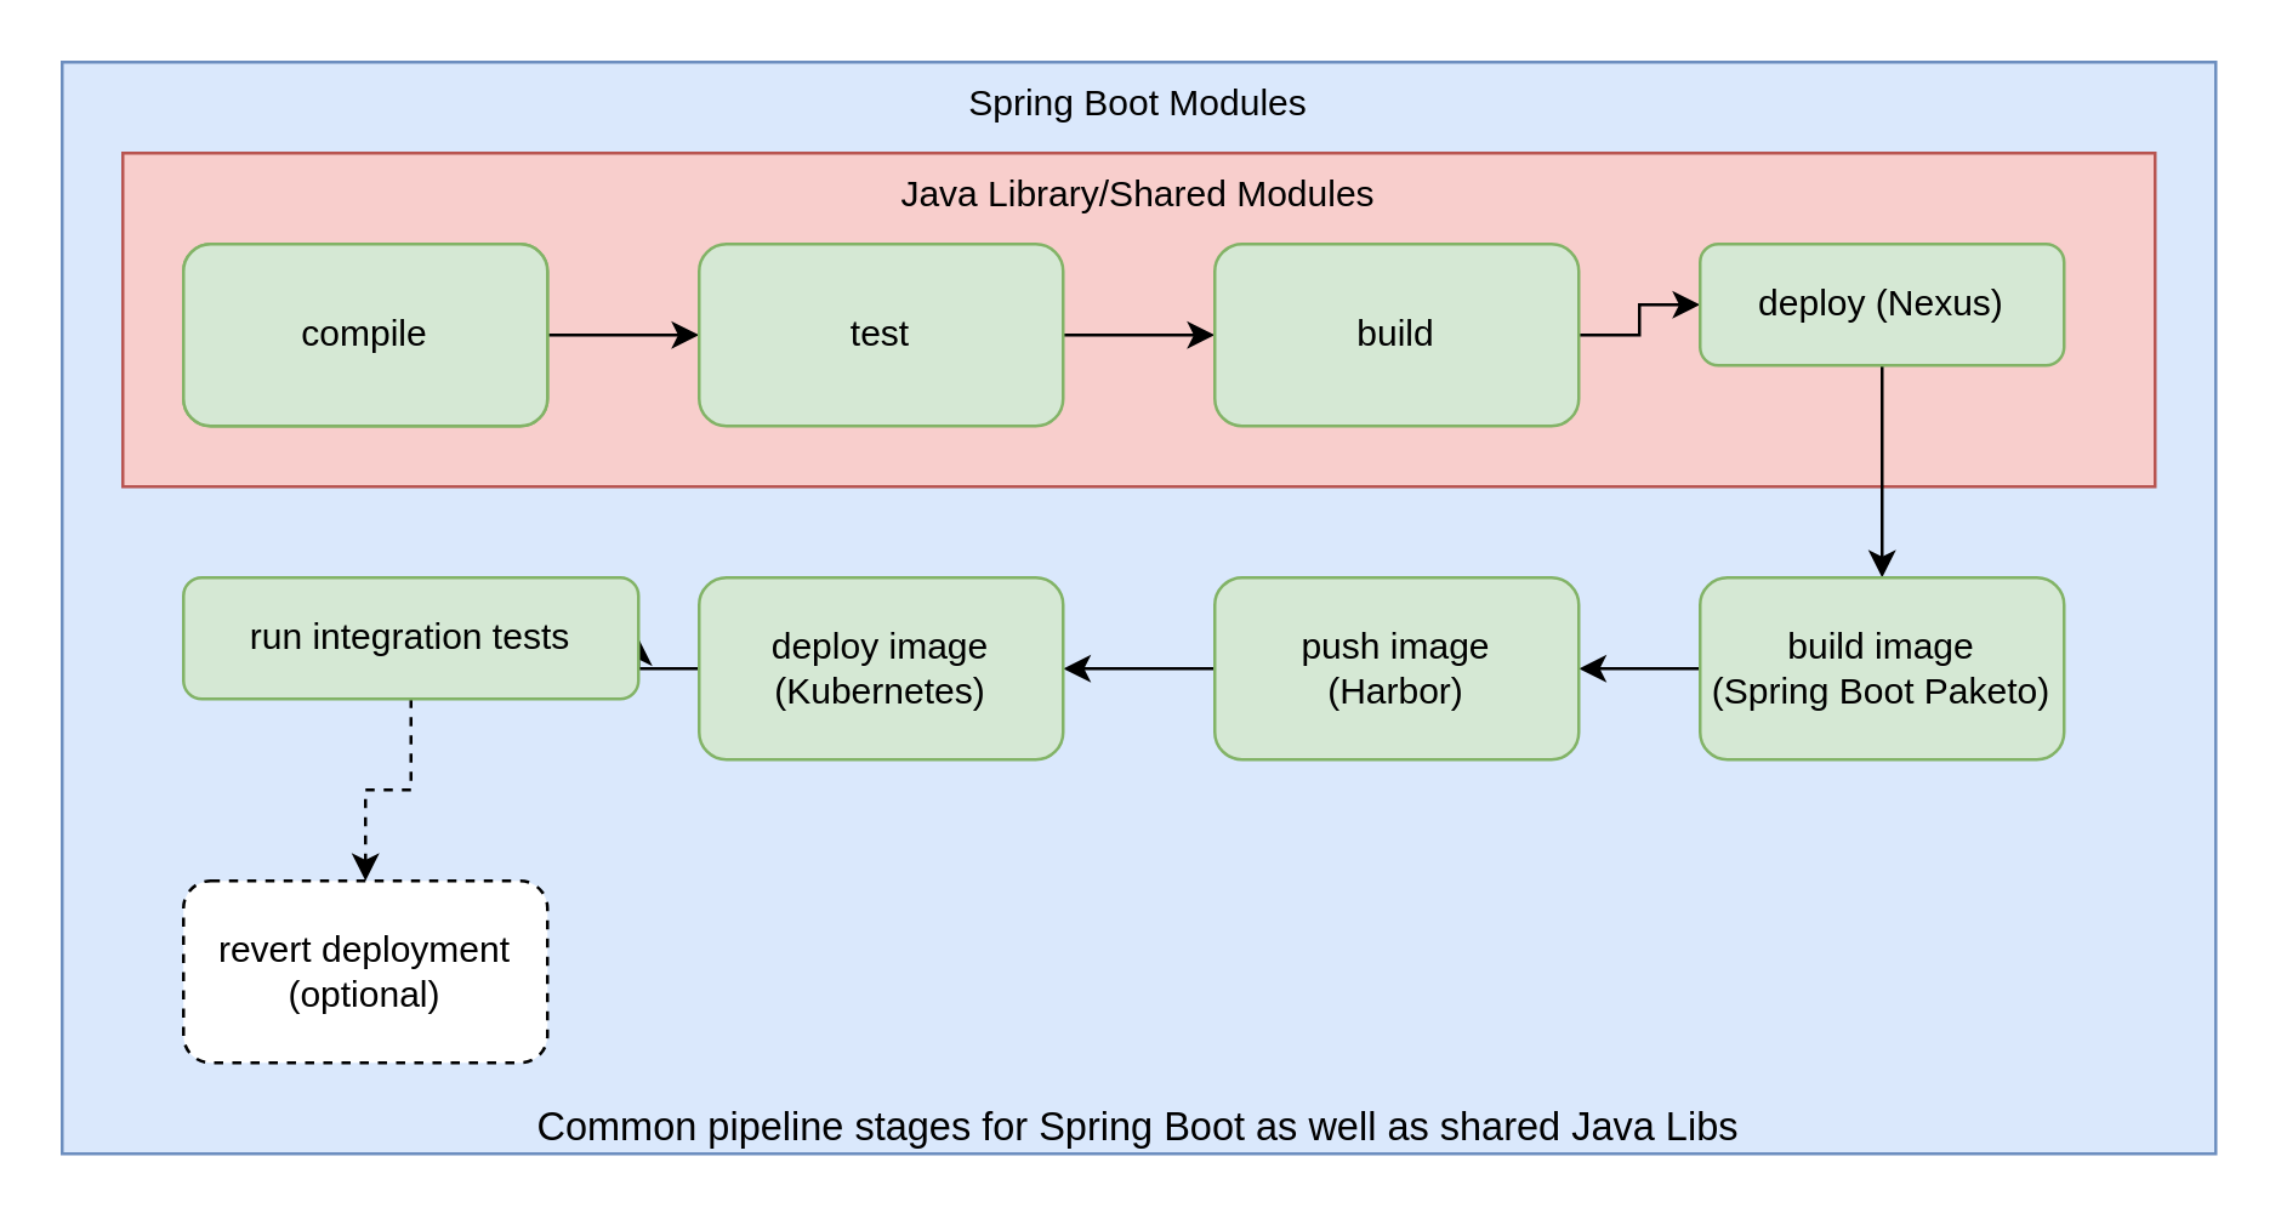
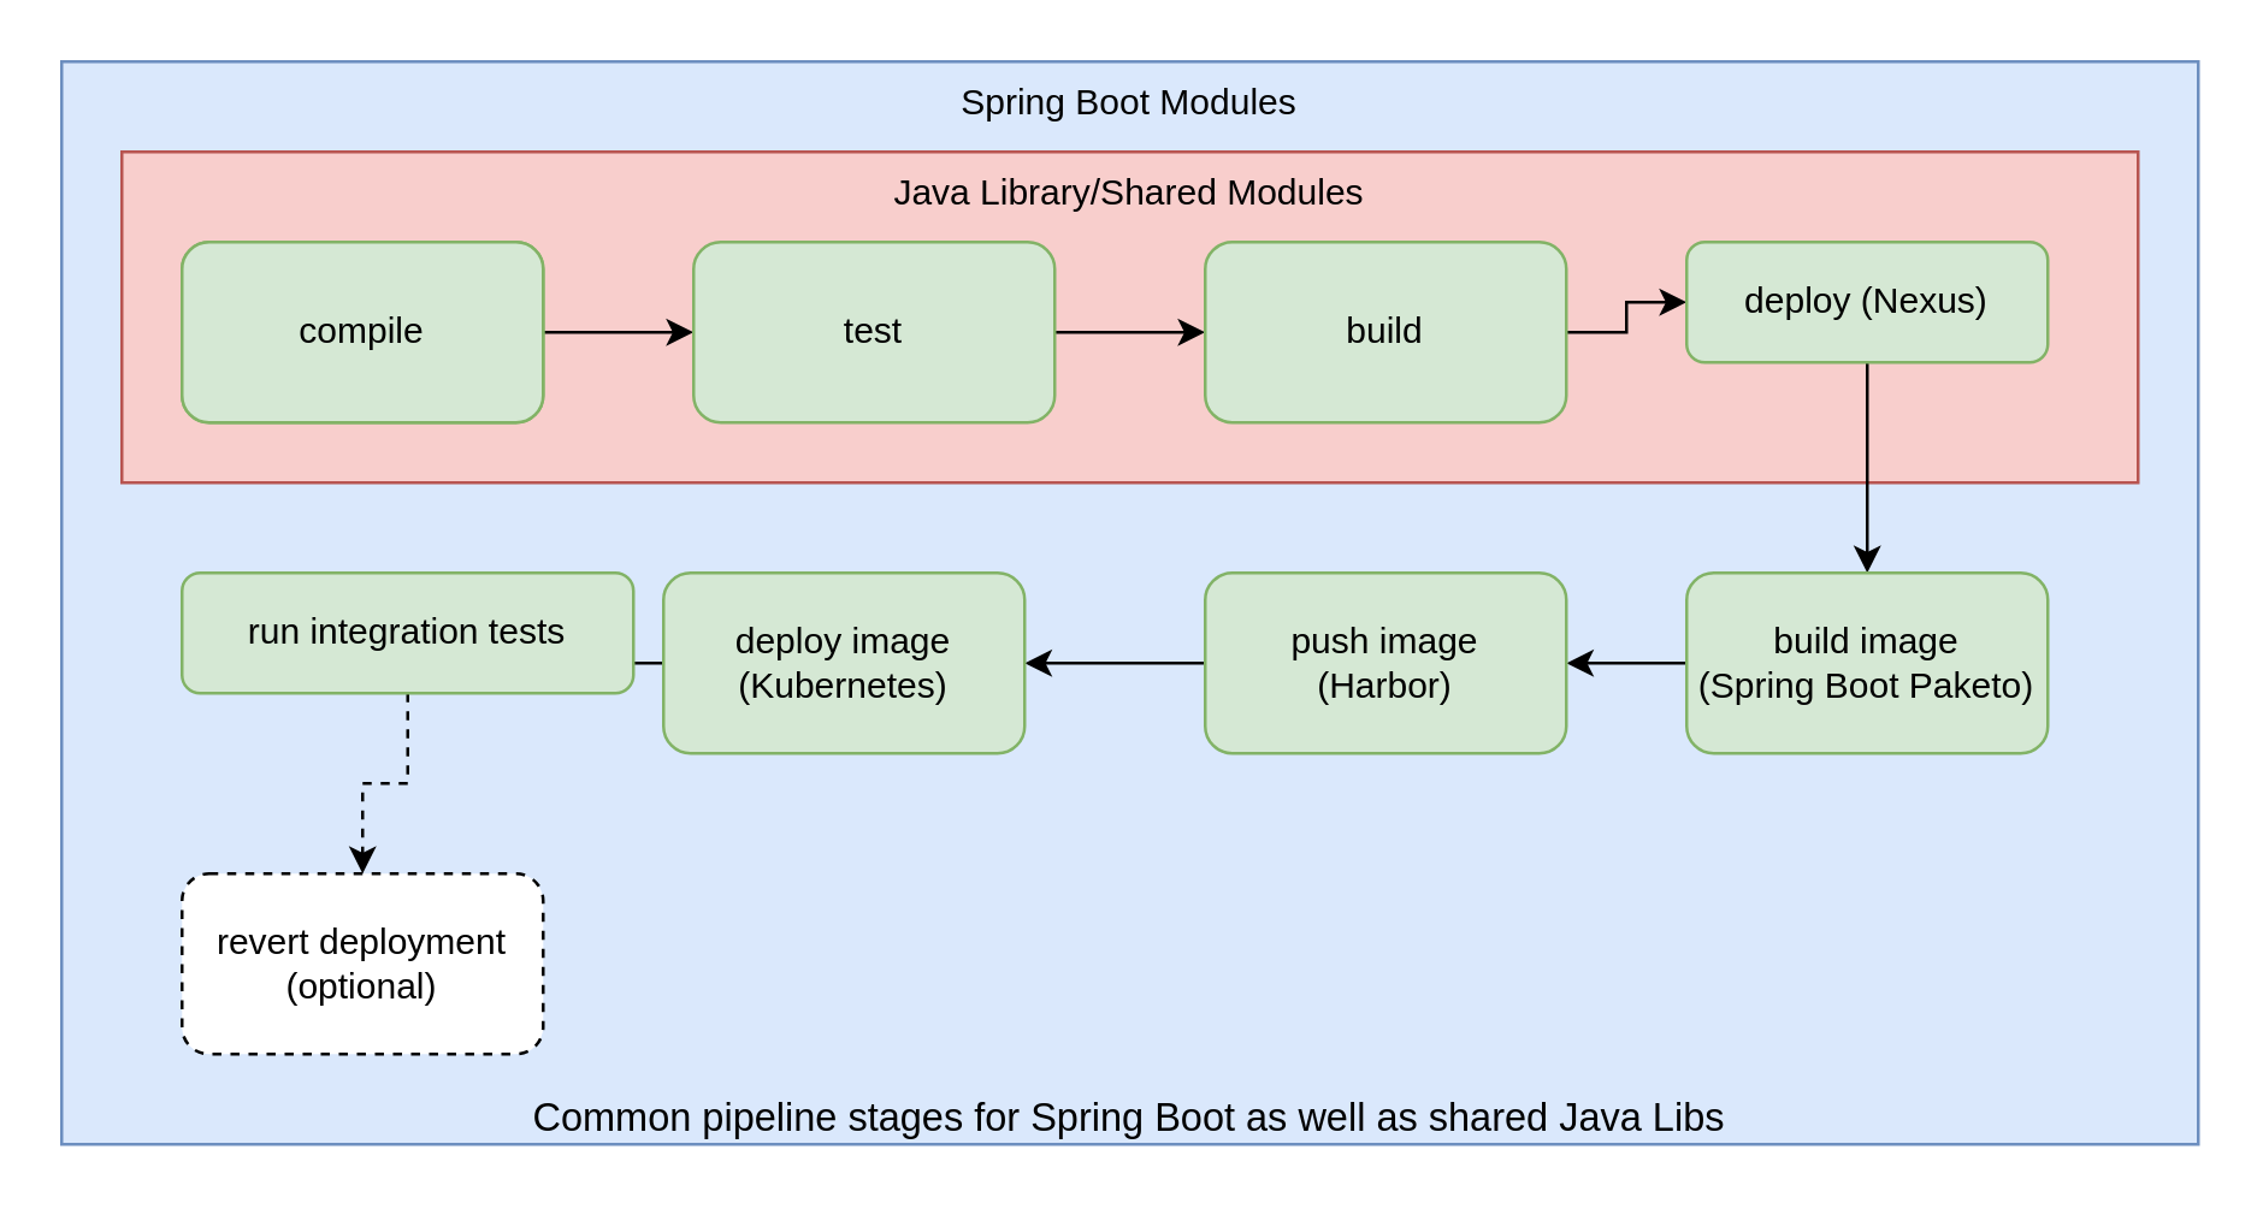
- <mxCell id="17" value="deploy image&lt;br&gt;(Kubernetes)" style="rounded=1;whiteSpace=wrap;html=1;fillColor=#d5e8d4;strokeColor=#82b366;" vertex="1" parent="1"><mxGeometry x="230" y="190" width="120" height="60" as="geometry" /></mxCell>
+ <mxCell id="17" value="deploy image&lt;br&gt;(Kubernetes)" style="rounded=1;whiteSpace=wrap;html=1;fillColor=#d5e8d4;strokeColor=#82b366;" vertex="1" parent="1"><mxGeometry x="220" y="190" width="120" height="60" as="geometry" /></mxCell>
